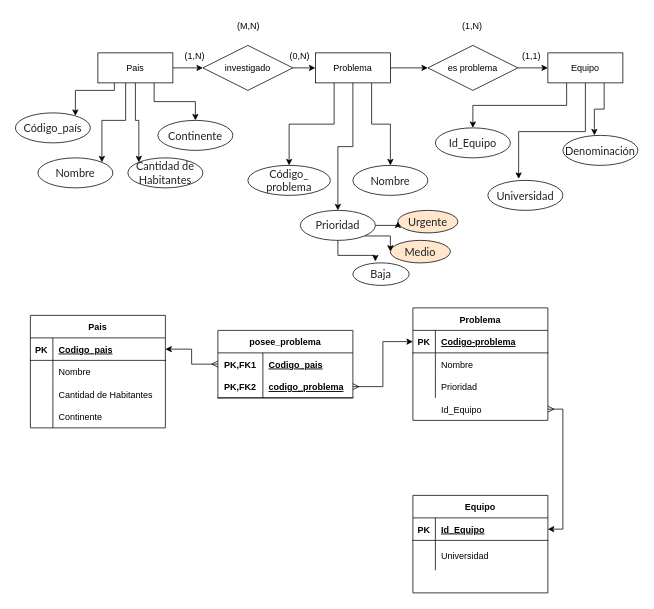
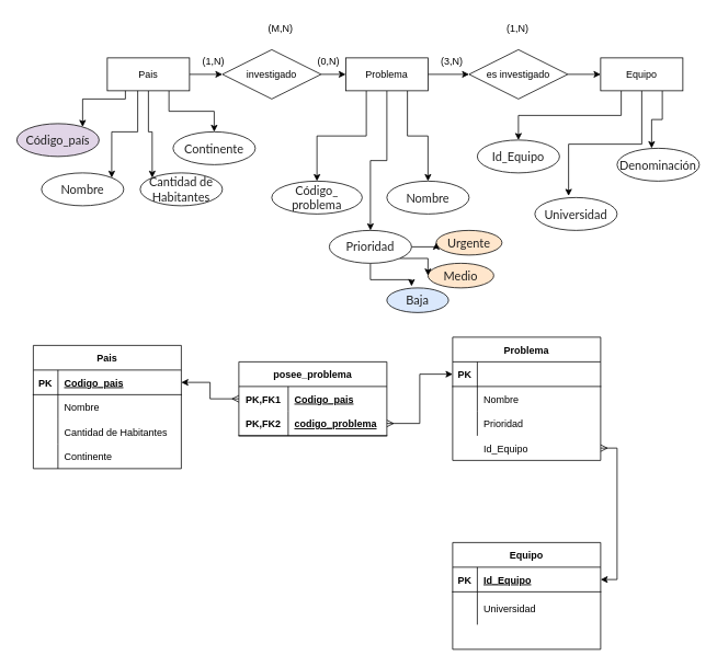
- <mxCell id="40" value="(M,N)" style="text;strokeColor=none;fillColor=none;spacingLeft=4;spacingRight=4;overflow=hidden;rotatable=0;points=[[0,0.5],[1,0.5]];portConstraint=eastwest;fontSize=12;" parent="1" vertex="1"><mxGeometry x="310" y="20" width="40" height="30" as="geometry" /></mxCell>
+ <mxCell id="40" value="(M,N)" style="text;strokeColor=none;fillColor=none;spacingLeft=4;spacingRight=4;overflow=hidden;rotatable=0;points=[[0,0.5],[1,0.5]];portConstraint=eastwest;fontSize=12;" parent="1" vertex="1"><mxGeometry x="320" y="20" width="40" height="30" as="geometry" /></mxCell>
+ <mxCell id="41" value="(3,N)" style="text;strokeColor=none;fillColor=none;spacingLeft=4;spacingRight=4;overflow=hidden;rotatable=0;points=[[0,0.5],[1,0.5]];portConstraint=eastwest;fontSize=12;" parent="1" vertex="1"><mxGeometry x="530" y="60" width="40" height="30" as="geometry" /></mxCell>
- <mxCell id="42" value="(1,1)" style="text;strokeColor=none;fillColor=none;spacingLeft=4;spacingRight=4;overflow=hidden;rotatable=0;points=[[0,0.5],[1,0.5]];portConstraint=eastwest;fontSize=12;" parent="1" vertex="1"><mxGeometry x="690" y="60" width="40" height="30" as="geometry" /></mxCell>
- <mxCell id="33" value="es problema" style="shape=rhombus;perimeter=rhombusPerimeter;whiteSpace=wrap;html=1;align=center;" parent="1" vertex="1"><mxGeometry x="570" y="60" width="120" height="60" as="geometry" /></mxCell>
+ <mxCell id="33" value="es investigado" style="shape=rhombus;perimeter=rhombusPerimeter;whiteSpace=wrap;html=1;align=center;" parent="1" vertex="1"><mxGeometry x="570" y="60" width="120" height="60" as="geometry" /></mxCell>
- <mxCell id="17" value="&lt;span style=&quot;color: rgb(33 , 33 , 33) ; font-family: &amp;#34;lato&amp;#34; , sans-serif ; font-size: 14.667px ; text-align: left&quot;&gt;Código_país&lt;/span&gt;" style="ellipse;whiteSpace=wrap;html=1;align=center;" parent="1" vertex="1"><mxGeometry x="20" y="150" width="100" height="40" as="geometry" /></mxCell>
+ <mxCell id="17" value="&lt;span style=&quot;color: rgb(33 , 33 , 33) ; font-family: &amp;#34;lato&amp;#34; , sans-serif ; font-size: 14.667px ; text-align: left&quot;&gt;Código_país&lt;/span&gt;" style="ellipse;whiteSpace=wrap;html=1;align=center;fillColor=#e1d5e7;" parent="1" vertex="1"><mxGeometry x="20" y="150" width="100" height="40" as="geometry" /></mxCell>
- <mxCell id="25" value="&lt;span style=&quot;color: rgb(33 , 33 , 33) ; font-family: &amp;#34;lato&amp;#34; , sans-serif ; font-size: 14.667px ; text-align: left&quot;&gt;Baja&lt;/span&gt;" style="ellipse;whiteSpace=wrap;html=1;align=center;" parent="1" vertex="1"><mxGeometry x="470" y="350" width="75" height="30" as="geometry" /></mxCell>
+ <mxCell id="25" value="&lt;span style=&quot;color: rgb(33 , 33 , 33) ; font-family: &amp;#34;lato&amp;#34; , sans-serif ; font-size: 14.667px ; text-align: left&quot;&gt;Baja&lt;/span&gt;" style="ellipse;whiteSpace=wrap;html=1;align=center;fillColor=#dae8fc;" parent="1" vertex="1"><mxGeometry x="470" y="350" width="75" height="30" as="geometry" /></mxCell>
- <mxCell id="60" value="Codigo-problema" style="shape=partialRectangle;connectable=0;fillColor=none;top=0;left=0;bottom=0;right=0;align=left;spacingLeft=6;fontStyle=5;overflow=hidden;" parent="58" vertex="1"><mxGeometry x="30" width="150" height="30" as="geometry" /></mxCell>
